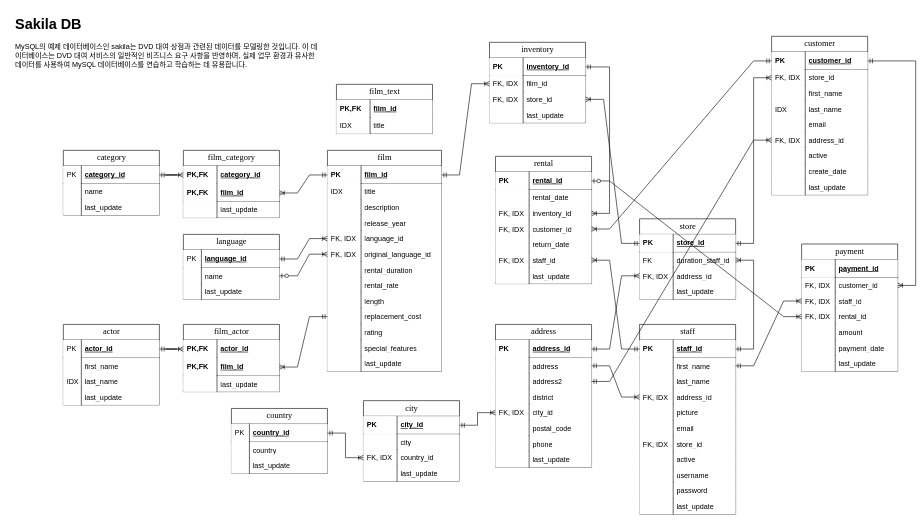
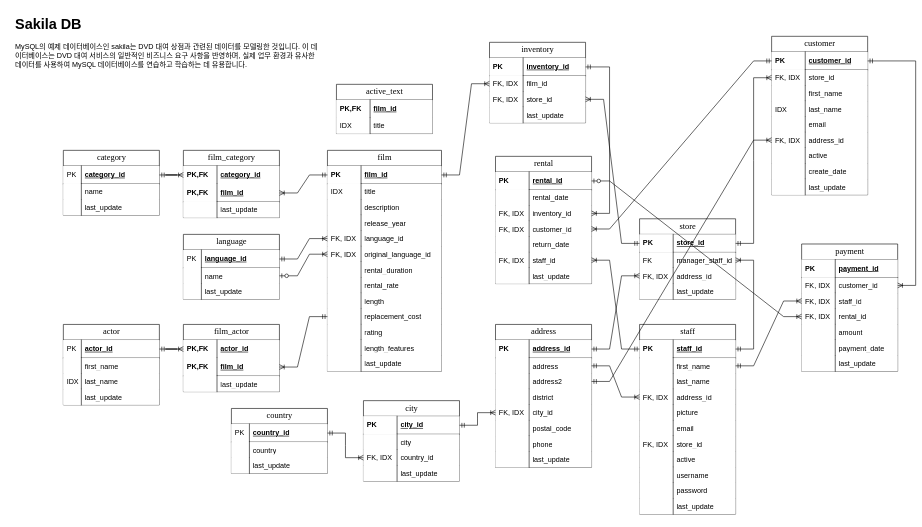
- <mxCell id="111" value="film_text" style="swimlane;html=1;fontStyle=0;childLayout=stackLayout;horizontal=1;startSize=26;horizontalStack=0;resizeParent=1;resizeLast=0;collapsible=1;marginBottom=0;swimlaneFillColor=#ffffff;align=center;rounded=0;shadow=0;comic=0;labelBackgroundColor=none;strokeWidth=1;fontFamily=Verdana;fontSize=14;" parent="1" vertex="1"><mxGeometry x="560" y="140" width="160" height="82" as="geometry" /></mxCell>
+ <mxCell id="111" value="active_text" style="swimlane;html=1;fontStyle=0;childLayout=stackLayout;horizontal=1;startSize=26;horizontalStack=0;resizeParent=1;resizeLast=0;collapsible=1;marginBottom=0;swimlaneFillColor=#ffffff;align=center;rounded=0;shadow=0;comic=0;labelBackgroundColor=none;strokeWidth=1;fontFamily=Verdana;fontSize=14;" parent="1" vertex="1"><mxGeometry x="560" y="140" width="160" height="82" as="geometry" /></mxCell>
- <mxCell id="188" value="duration_staff_id" style="shape=partialRectangle;top=0;left=0;right=0;bottom=0;html=1;align=left;verticalAlign=top;spacingLeft=60;spacingRight=4;whiteSpace=wrap;overflow=hidden;rotatable=0;points=[[0,0.5],[1,0.5]];portConstraint=eastwest;dropTarget=0;" parent="185" vertex="1"><mxGeometry y="56" width="160" height="26" as="geometry" /></mxCell>
+ <mxCell id="188" value="manager_staff_id" style="shape=partialRectangle;top=0;left=0;right=0;bottom=0;html=1;align=left;verticalAlign=top;spacingLeft=60;spacingRight=4;whiteSpace=wrap;overflow=hidden;rotatable=0;points=[[0,0.5],[1,0.5]];portConstraint=eastwest;dropTarget=0;" parent="185" vertex="1"><mxGeometry y="56" width="160" height="26" as="geometry" /></mxCell>
- <mxCell id="93" value="special_features" style="shape=partialRectangle;top=0;left=0;right=0;bottom=0;html=1;align=left;verticalAlign=top;spacingLeft=60;spacingRight=4;whiteSpace=wrap;overflow=hidden;rotatable=0;points=[[0,0.5],[1,0.5]];portConstraint=eastwest;dropTarget=0;" parent="70" vertex="1"><mxGeometry y="316" width="190" height="26" as="geometry" /></mxCell>
+ <mxCell id="93" value="length_features" style="shape=partialRectangle;top=0;left=0;right=0;bottom=0;html=1;align=left;verticalAlign=top;spacingLeft=60;spacingRight=4;whiteSpace=wrap;overflow=hidden;rotatable=0;points=[[0,0.5],[1,0.5]];portConstraint=eastwest;dropTarget=0;" parent="70" vertex="1"><mxGeometry y="316" width="190" height="26" as="geometry" /></mxCell>
